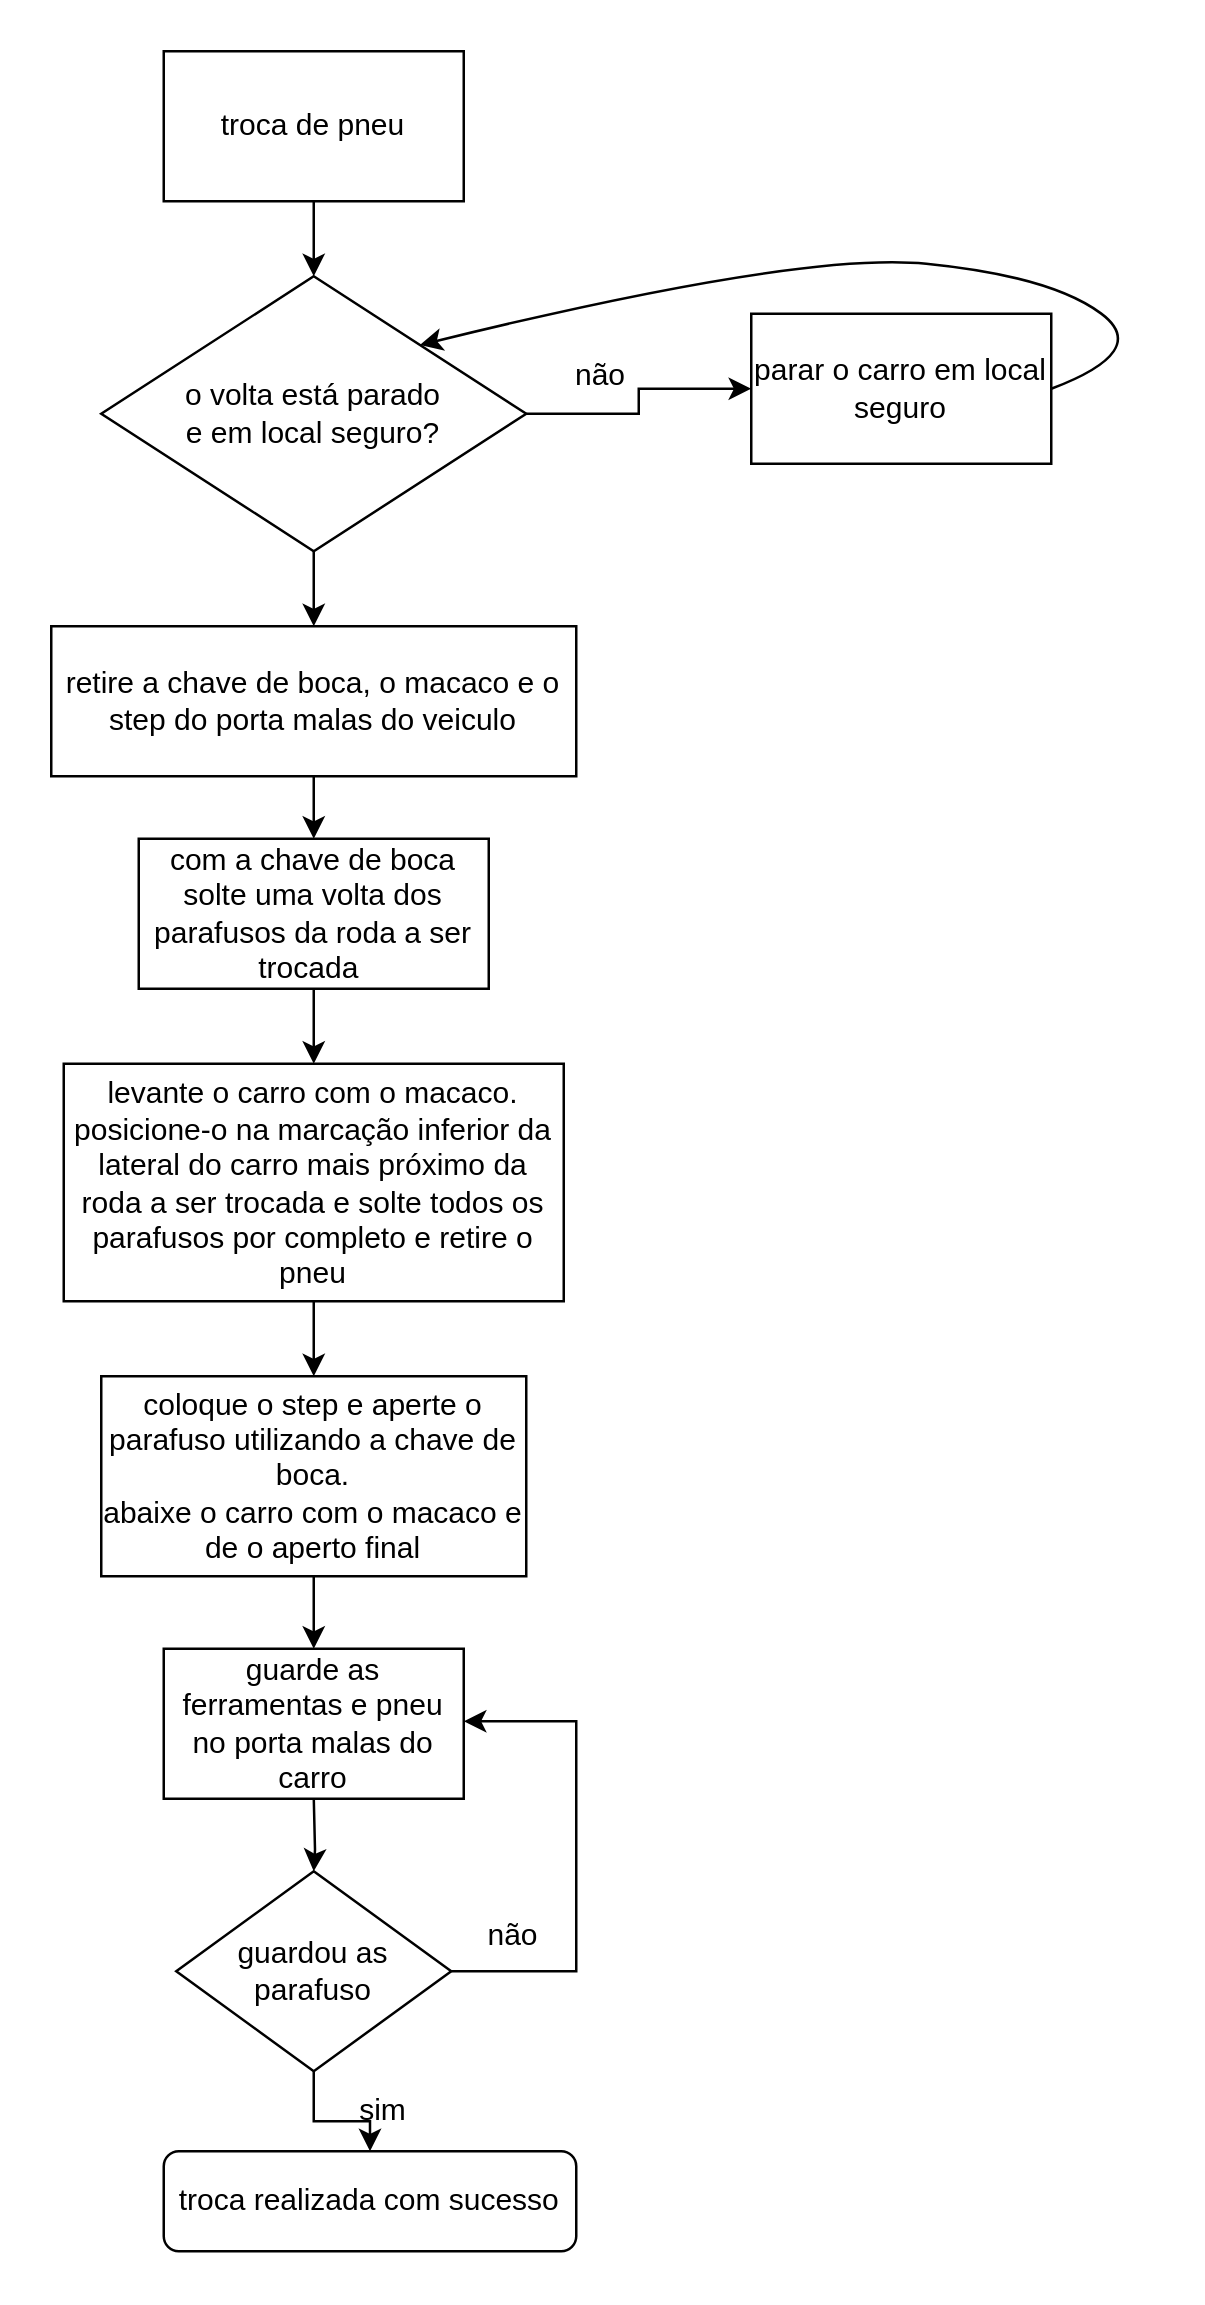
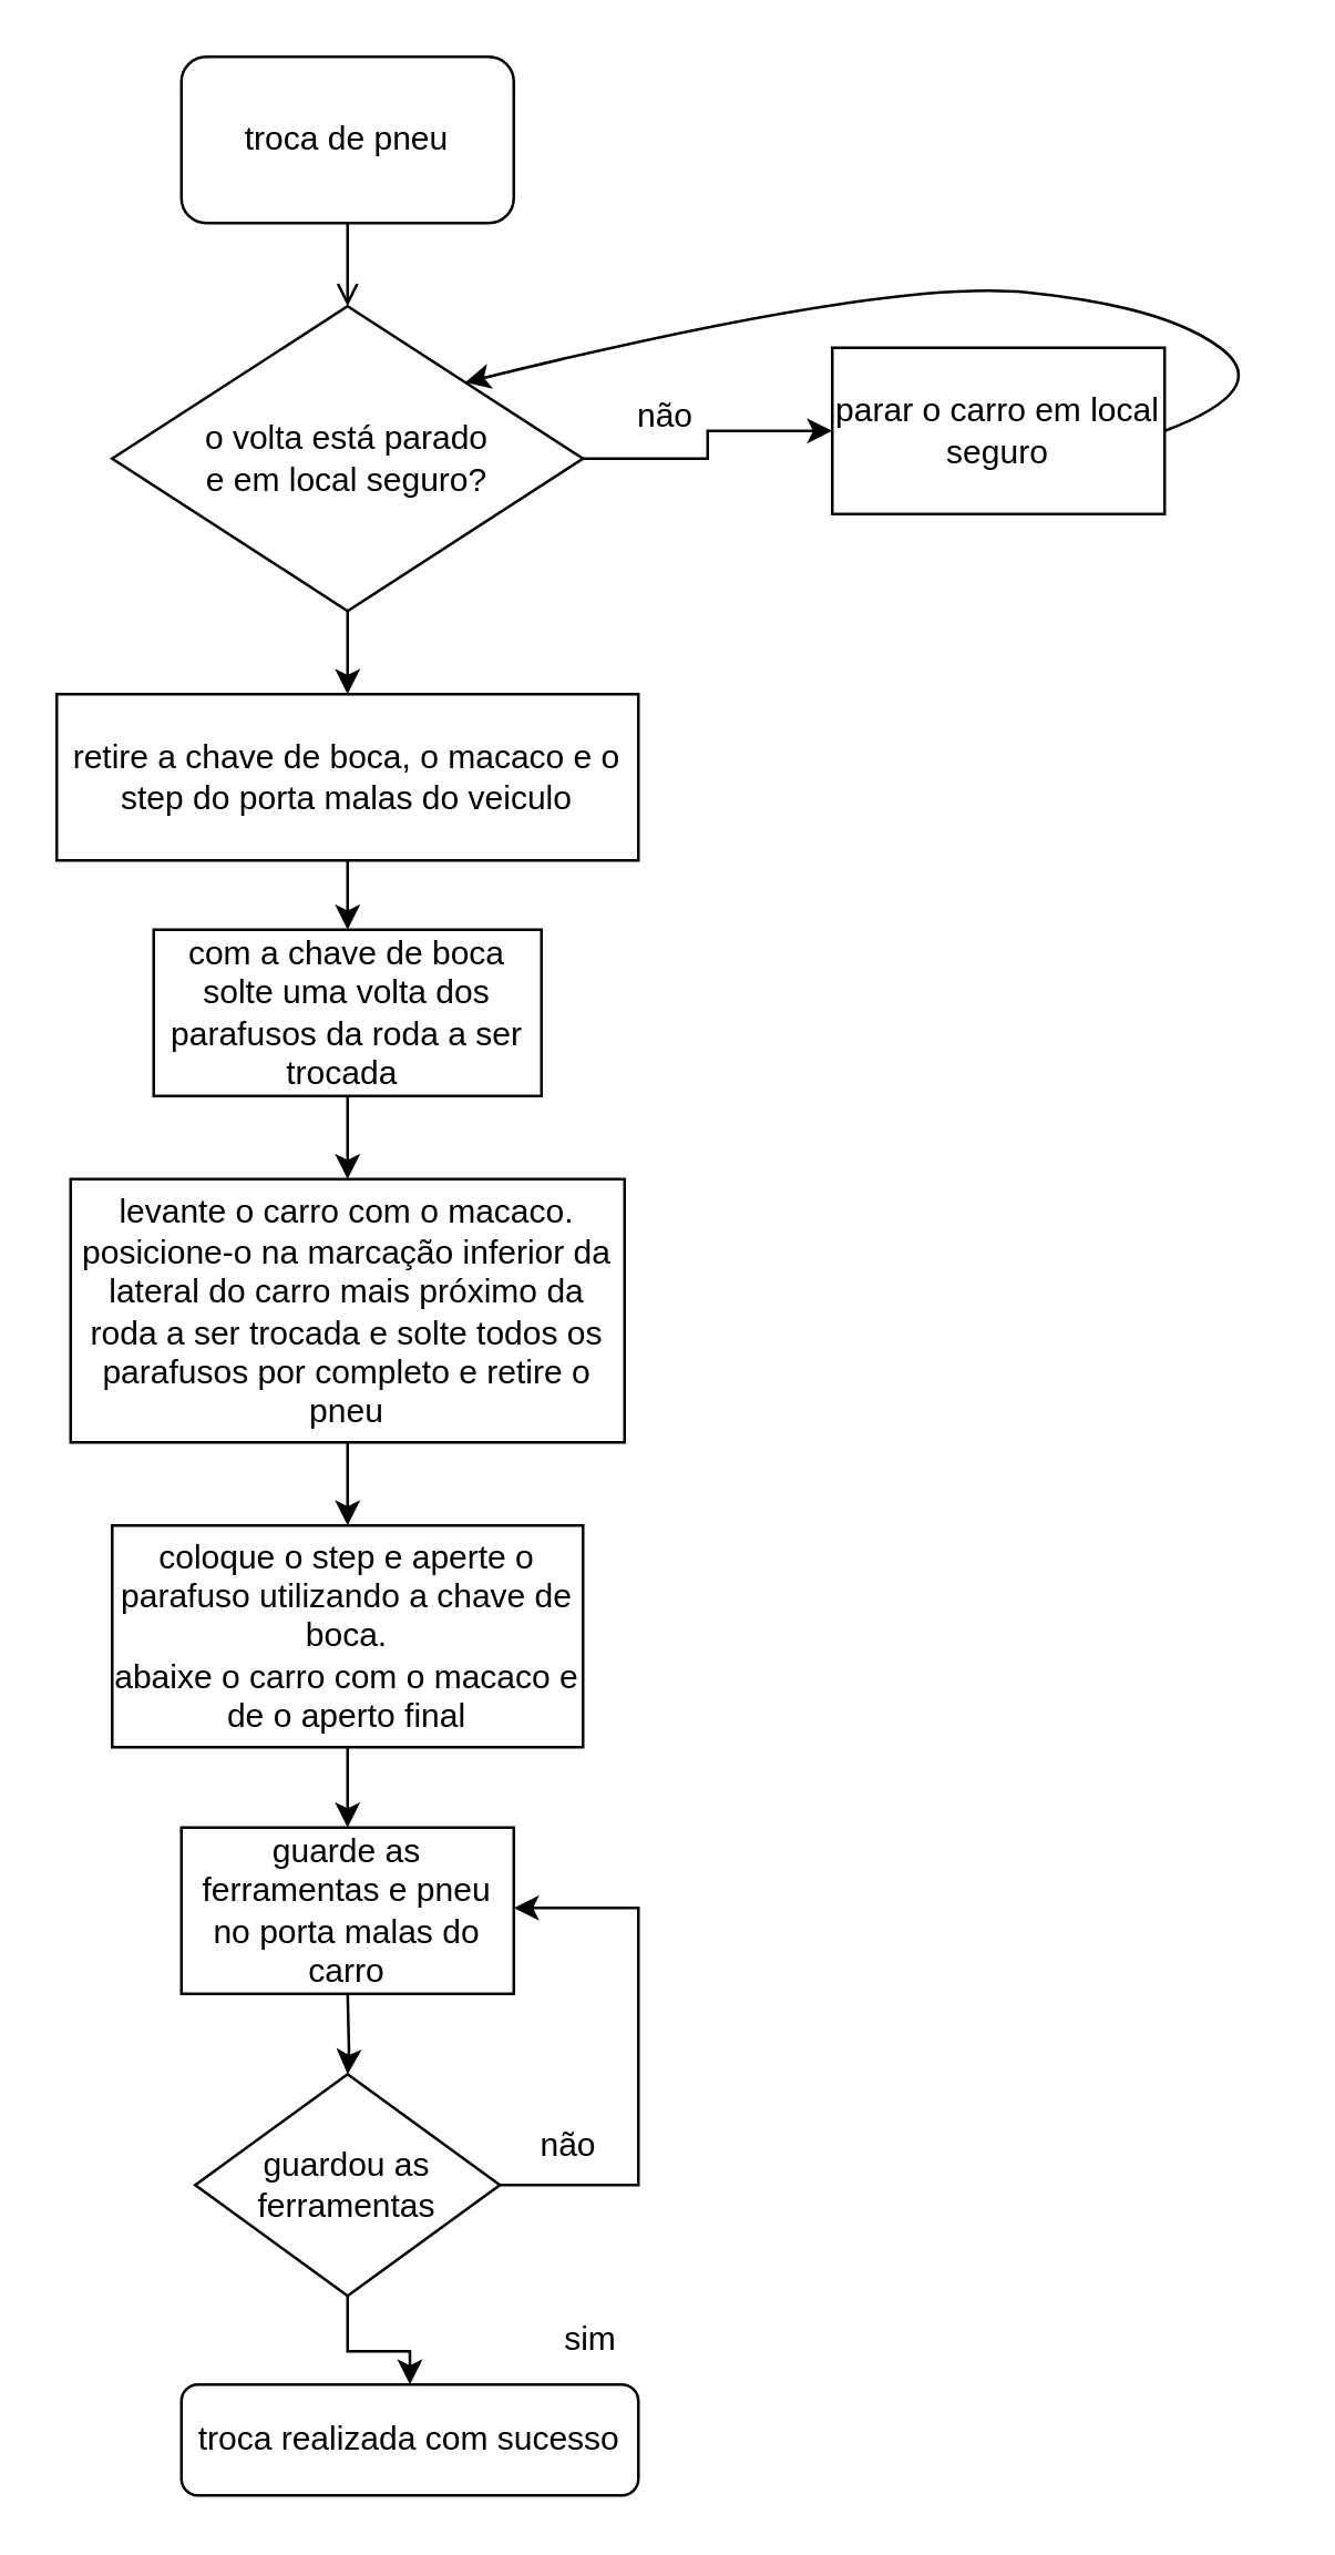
- <mxCell id="3" value="troca de pneu" style="whiteSpace=wrap;html=1;rounded=0;" parent="1" vertex="1"><mxGeometry x="65" width="120" height="60" as="geometry" y="20" /></mxCell>
+ <mxCell id="3" value="troca de pneu" style="rounded=1;whiteSpace=wrap;html=1;" parent="1" vertex="1"><mxGeometry x="65" width="120" height="60" as="geometry" y="20" /></mxCell>
- <mxCell id="2" value="" style="edgeStyle=orthogonalEdgeStyle;rounded=0;orthogonalLoop=1;jettySize=auto;html=1;" parent="1" source="3" target="6" edge="1"><mxGeometry relative="1" as="geometry" /></mxCell>
+ <mxCell id="2" value="" style="edgeStyle=orthogonalEdgeStyle;rounded=0;orthogonalLoop=1;jettySize=auto;html=1;endArrow=open;" parent="1" source="3" target="6" edge="1"><mxGeometry relative="1" as="geometry" /></mxCell>
- <mxCell id="12" value="guardou as parafuso" style="rhombus;whiteSpace=wrap;html=1;" parent="1" vertex="1"><mxGeometry x="70" y="748" width="110" height="80" as="geometry" /></mxCell>
+ <mxCell id="12" value="guardou as ferramentas" style="rhombus;whiteSpace=wrap;html=1;" parent="1" vertex="1"><mxGeometry x="70" y="748" width="110" height="80" as="geometry" /></mxCell>
- <mxCell id="14" value="sim" style="text;html=1;strokeColor=none;fillColor=none;align=center;verticalAlign=middle;whiteSpace=wrap;rounded=0;" parent="1" vertex="1"><mxGeometry x="133" y="834" width="40" height="20" as="geometry" /></mxCell>
+ <mxCell id="14" value="sim" style="text;html=1;strokeColor=none;fillColor=none;align=center;verticalAlign=middle;whiteSpace=wrap;rounded=0;" parent="1" vertex="1"><mxGeometry x="193" y="834" width="40" height="20" as="geometry" /></mxCell>
